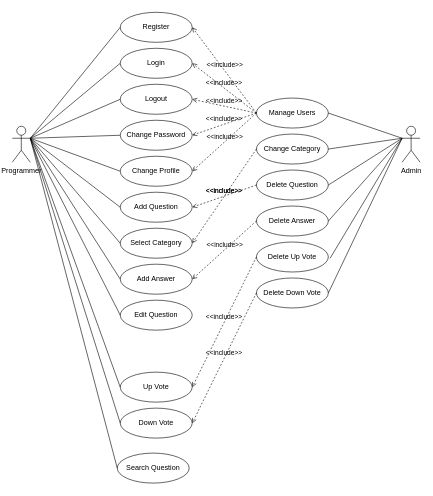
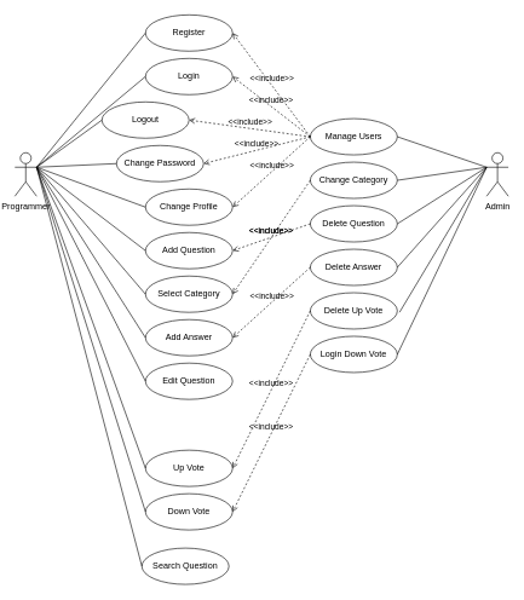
- <mxCell id="5" value="Logout" style="ellipse;whiteSpace=wrap;html=1;" vertex="1" parent="1"><mxGeometry x="200" y="140" width="120" height="50" as="geometry" /></mxCell>
+ <mxCell id="5" value="Logout" style="ellipse;whiteSpace=wrap;html=1;" vertex="1" parent="1"><mxGeometry x="140" y="140" width="120" height="50" as="geometry" /></mxCell>
- <mxCell id="6" value="Change Password" style="ellipse;whiteSpace=wrap;html=1;" vertex="1" parent="1"><mxGeometry x="200" y="200" width="120" height="50" as="geometry" /></mxCell>
+ <mxCell id="6" value="Change Password" style="ellipse;whiteSpace=wrap;html=1;" vertex="1" parent="1"><mxGeometry x="160" y="200" width="120" height="50" as="geometry" /></mxCell>
- <mxCell id="19" value="Delete Down Vote" style="ellipse;whiteSpace=wrap;html=1;" vertex="1" parent="1"><mxGeometry x="427" y="463" width="120" height="50" as="geometry" /></mxCell>
+ <mxCell id="19" value="Login Down Vote" style="ellipse;whiteSpace=wrap;html=1;" vertex="1" parent="1"><mxGeometry x="427" y="463" width="120" height="50" as="geometry" /></mxCell>
